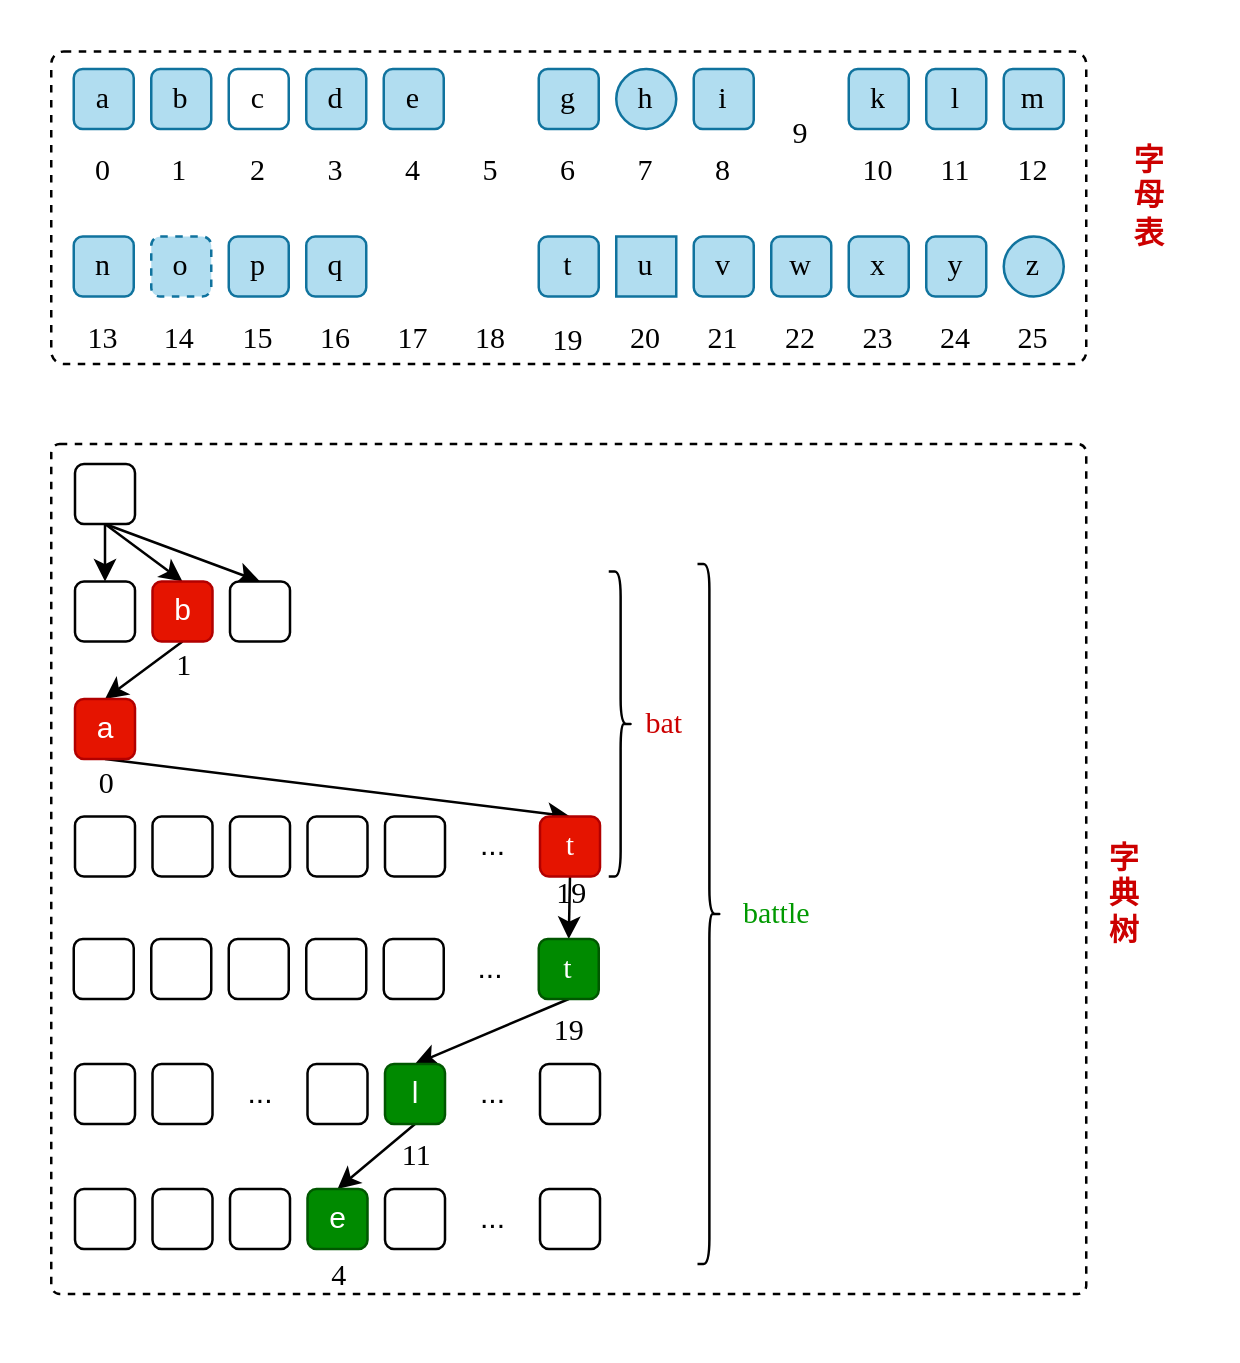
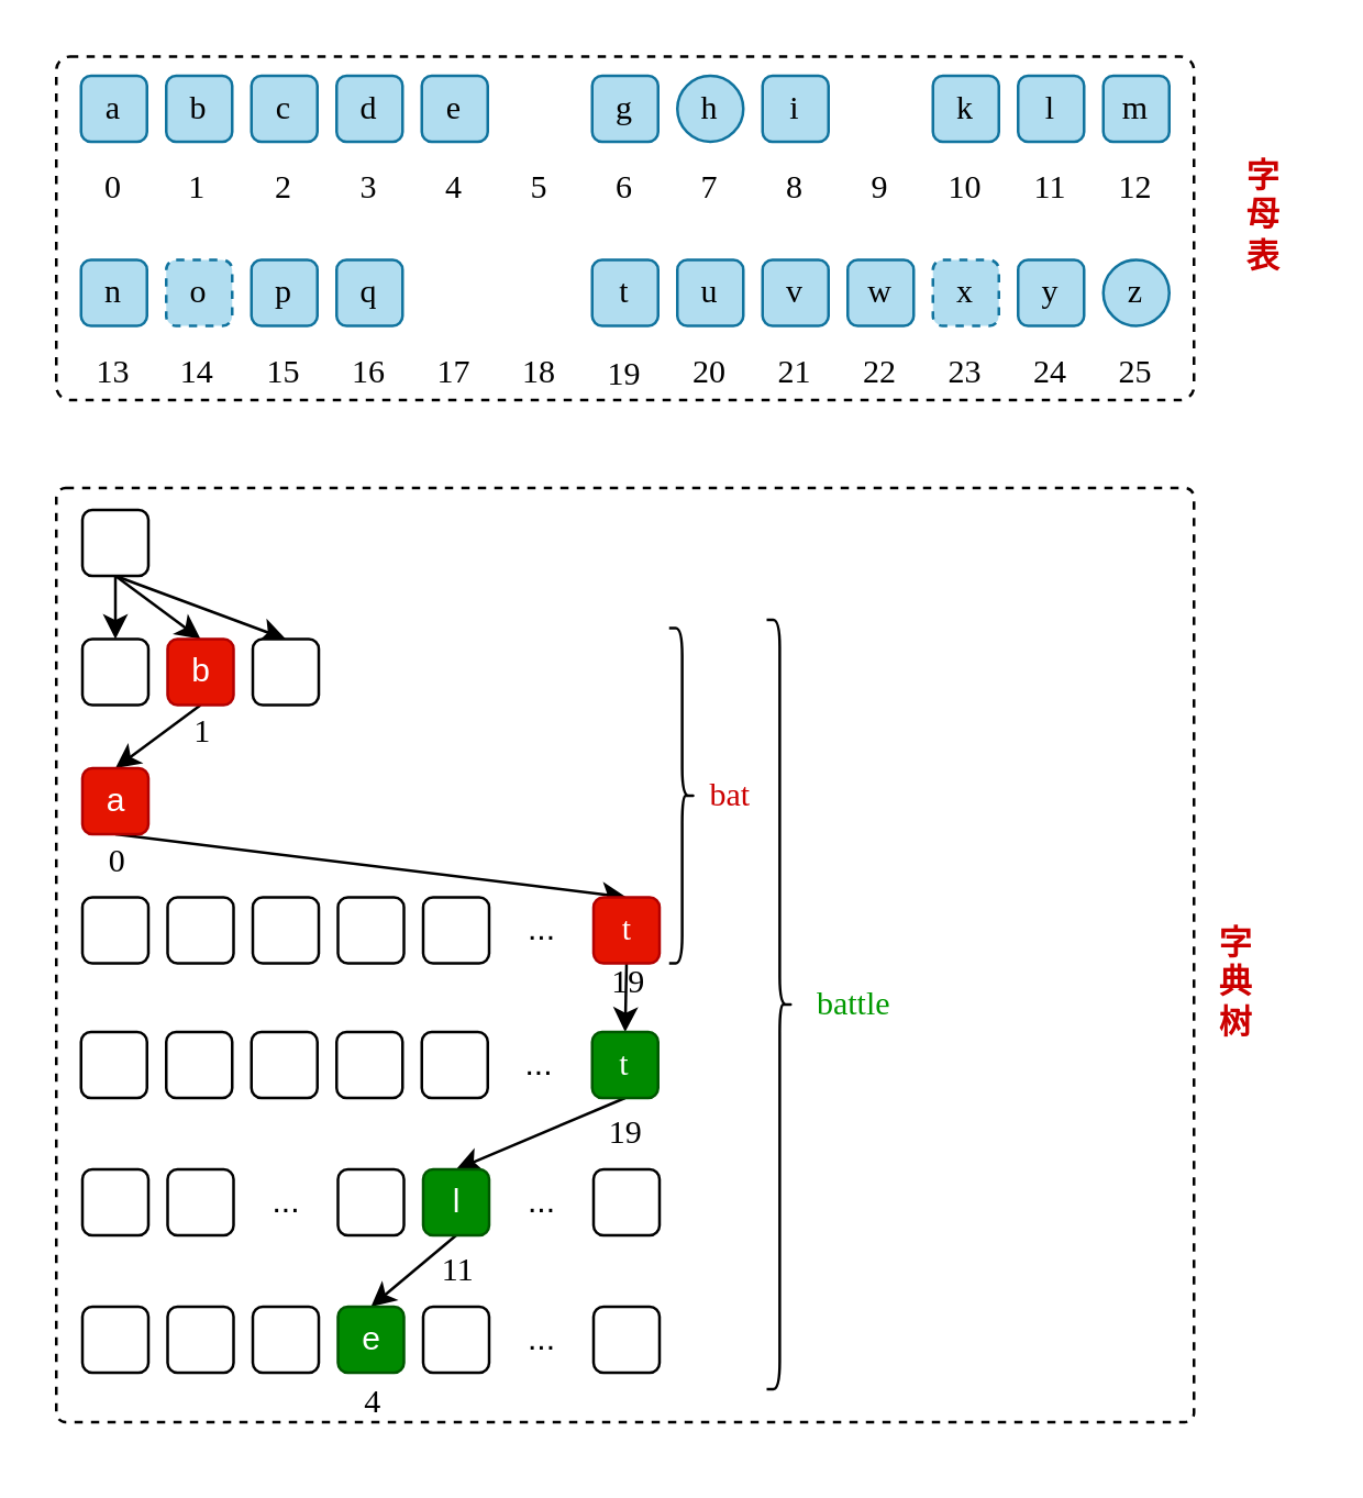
- <mxCell id="5" value="&lt;font face=&quot;Comic Sans MS&quot;&gt;c&lt;/font&gt;" style="rounded=1;whiteSpace=wrap;html=1;fillColor=#ffffff;strokeColor=#10739e;" parent="1" vertex="1"><mxGeometry x="91" y="27" width="24" height="24" as="geometry" /></mxCell>
+ <mxCell id="5" value="&lt;font face=&quot;Comic Sans MS&quot;&gt;c&lt;/font&gt;" style="rounded=1;whiteSpace=wrap;html=1;fillColor=#b1ddf0;strokeColor=#10739e;" parent="1" vertex="1"><mxGeometry x="91" y="27" width="24" height="24" as="geometry" /></mxCell>
- <mxCell id="23" value="&lt;font face=&quot;Comic Sans MS&quot;&gt;9&lt;/font&gt;" style="rounded=1;whiteSpace=wrap;html=1;fillColor=none;strokeColor=none;fontColor=#000000;" parent="1" vertex="1"><mxGeometry x="308" y="41" width="24" height="24" as="geometry" /></mxCell>
+ <mxCell id="23" value="&lt;font face=&quot;Comic Sans MS&quot;&gt;9&lt;/font&gt;" style="rounded=1;whiteSpace=wrap;html=1;fillColor=none;strokeColor=none;fontColor=#000000;" parent="1" vertex="1"><mxGeometry x="308" y="56" width="24" height="24" as="geometry" /></mxCell>
- <mxCell id="32" value="&lt;font face=&quot;Comic Sans MS&quot;&gt;u&lt;/font&gt;" style="whiteSpace=wrap;html=1;fillColor=#b1ddf0;strokeColor=#10739e;rounded=0;" parent="1" vertex="1"><mxGeometry x="246" y="94" width="24" height="24" as="geometry" /></mxCell>
+ <mxCell id="32" value="&lt;font face=&quot;Comic Sans MS&quot;&gt;u&lt;/font&gt;" style="rounded=1;whiteSpace=wrap;html=1;fillColor=#b1ddf0;strokeColor=#10739e;" parent="1" vertex="1"><mxGeometry x="246" y="94" width="24" height="24" as="geometry" /></mxCell>
- <mxCell id="35" value="&lt;font face=&quot;Comic Sans MS&quot;&gt;x&lt;/font&gt;" style="rounded=1;whiteSpace=wrap;html=1;fillColor=#b1ddf0;strokeColor=#10739e;" parent="1" vertex="1"><mxGeometry x="339" y="94" width="24" height="24" as="geometry" /></mxCell>
+ <mxCell id="35" value="&lt;font face=&quot;Comic Sans MS&quot;&gt;x&lt;/font&gt;" style="rounded=1;whiteSpace=wrap;html=1;fillColor=#b1ddf0;strokeColor=#10739e;dashed=1;" parent="1" vertex="1"><mxGeometry x="339" y="94" width="24" height="24" as="geometry" /></mxCell>
